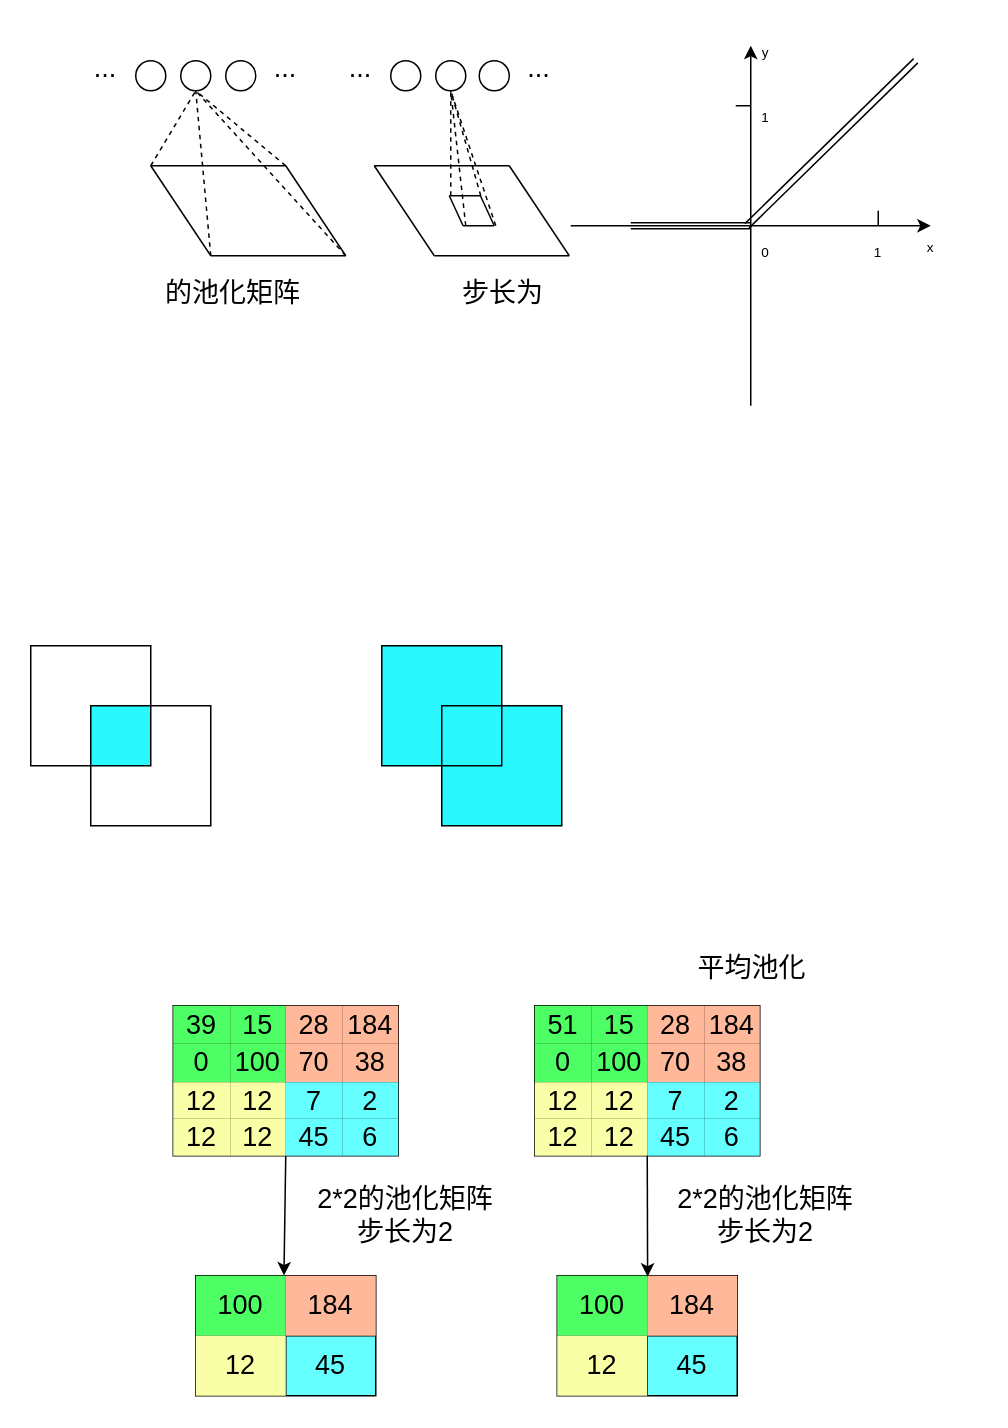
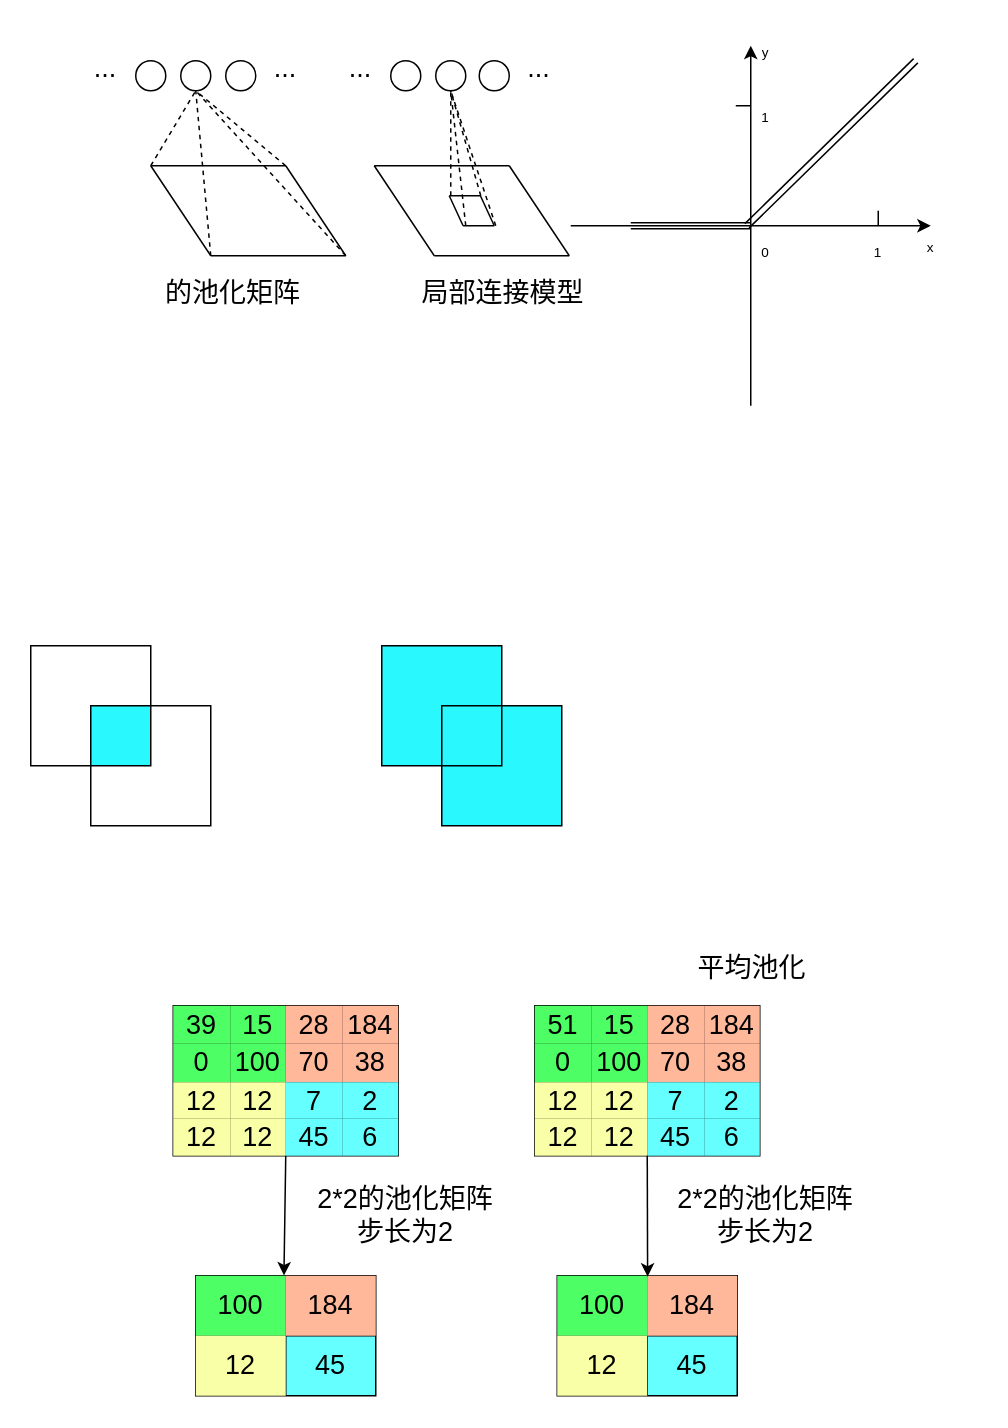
- <mxCell id="36" value="步长为" style="text;html=1;strokeColor=none;fillColor=none;align=center;verticalAlign=middle;whiteSpace=wrap;rounded=0;fontSize=18;" vertex="1" parent="1"><mxGeometry x="270" y="180" width="130" height="30" as="geometry" /></mxCell>
+ <mxCell id="36" value="局部连接模型" style="text;html=1;strokeColor=none;fillColor=none;align=center;verticalAlign=middle;whiteSpace=wrap;rounded=0;fontSize=18;" vertex="1" parent="1"><mxGeometry x="270" y="180" width="130" height="30" as="geometry" /></mxCell>
